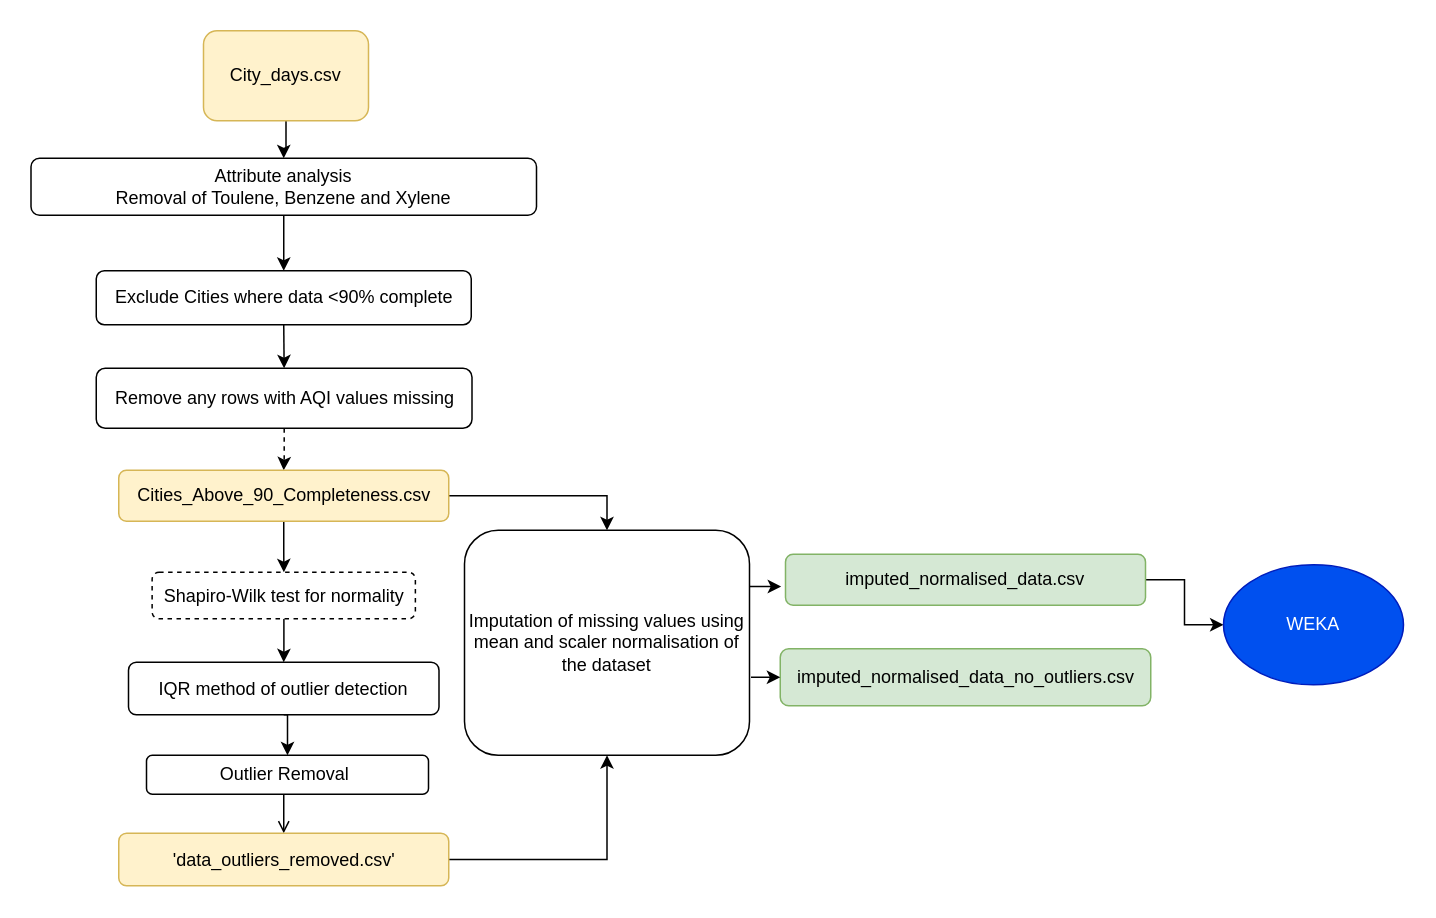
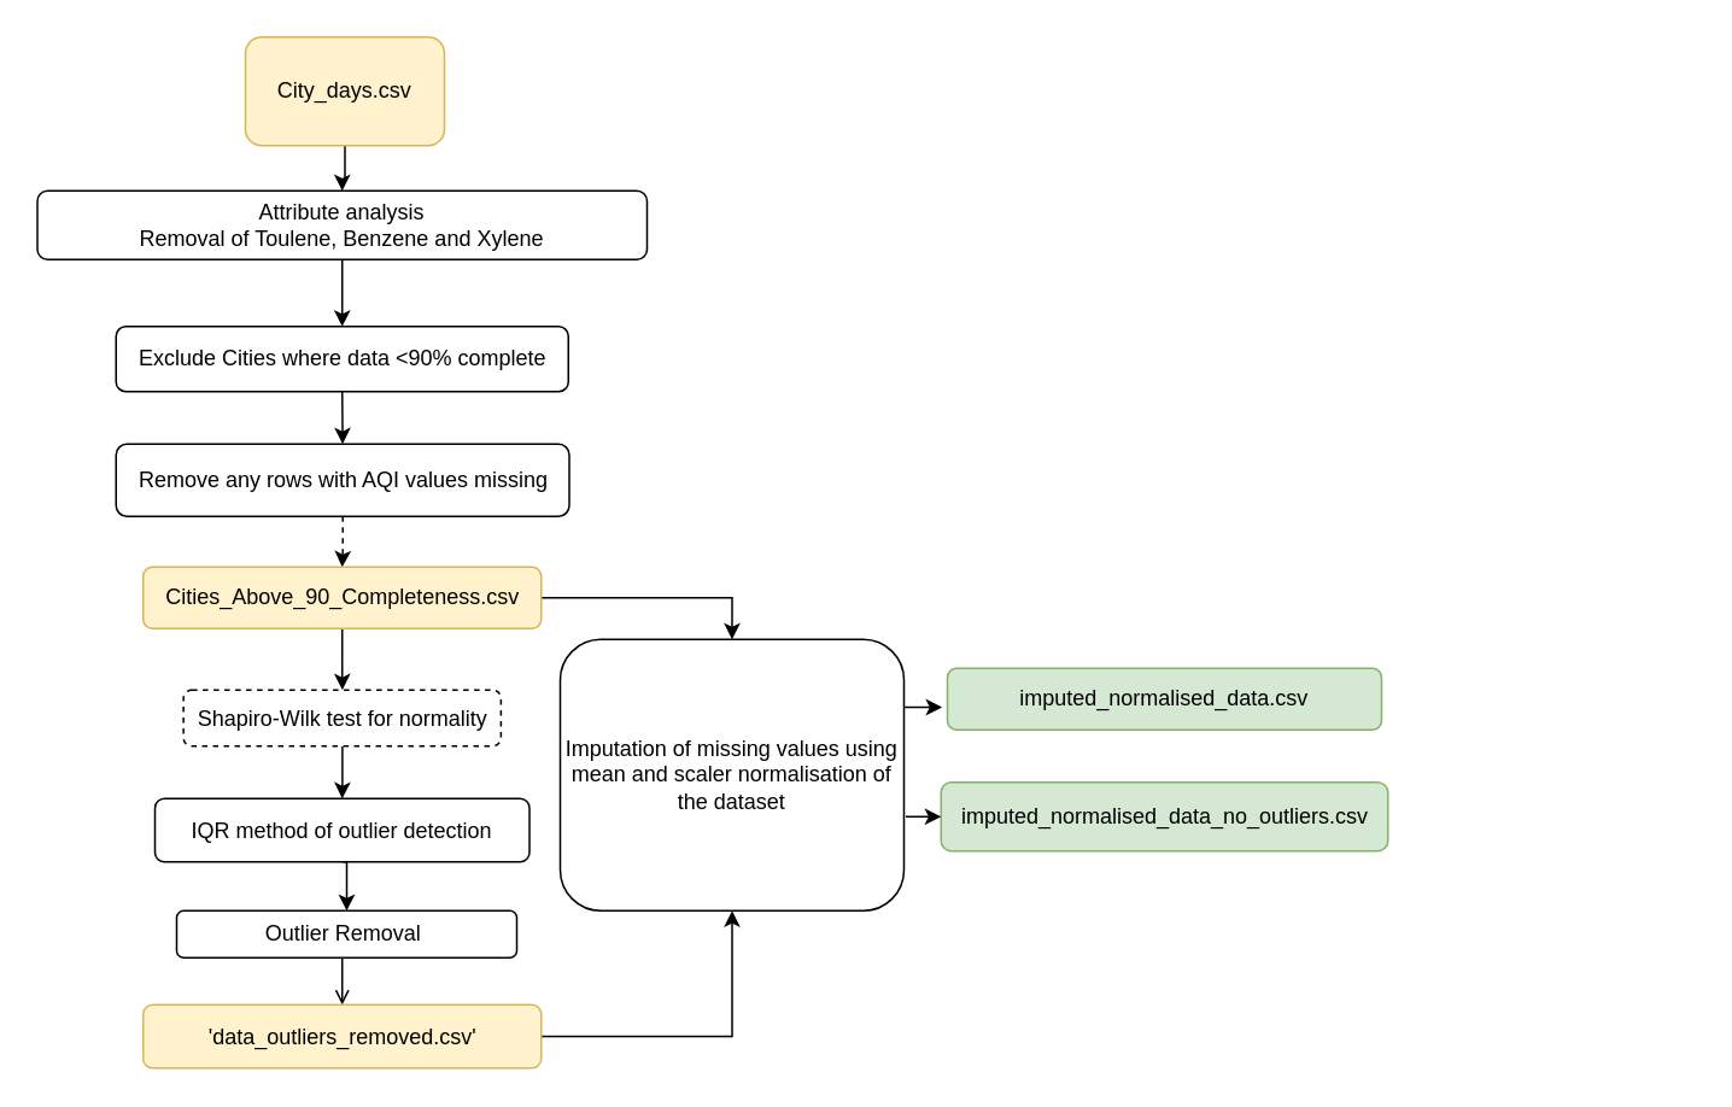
- <mxCell id="22" style="edgeStyle=orthogonalEdgeStyle;rounded=0;orthogonalLoop=1;jettySize=auto;html=1;exitX=1;exitY=0.5;exitDx=0;exitDy=0;" edge="1" parent="1" source="23" target="26"><mxGeometry relative="1" as="geometry" /></mxCell>
- <mxCell id="26" value="WEKA" style="ellipse;whiteSpace=wrap;html=1;fillColor=#0050ef;fontColor=#ffffff;strokeColor=#001DBC;" vertex="1" parent="1"><mxGeometry x="815" y="376" width="120" height="80" as="geometry" /></mxCell>
